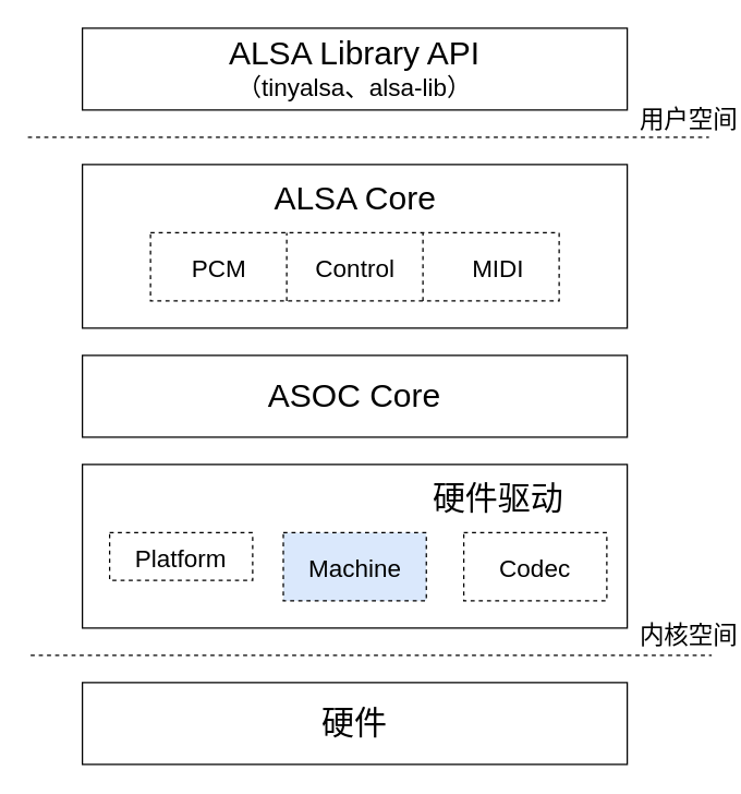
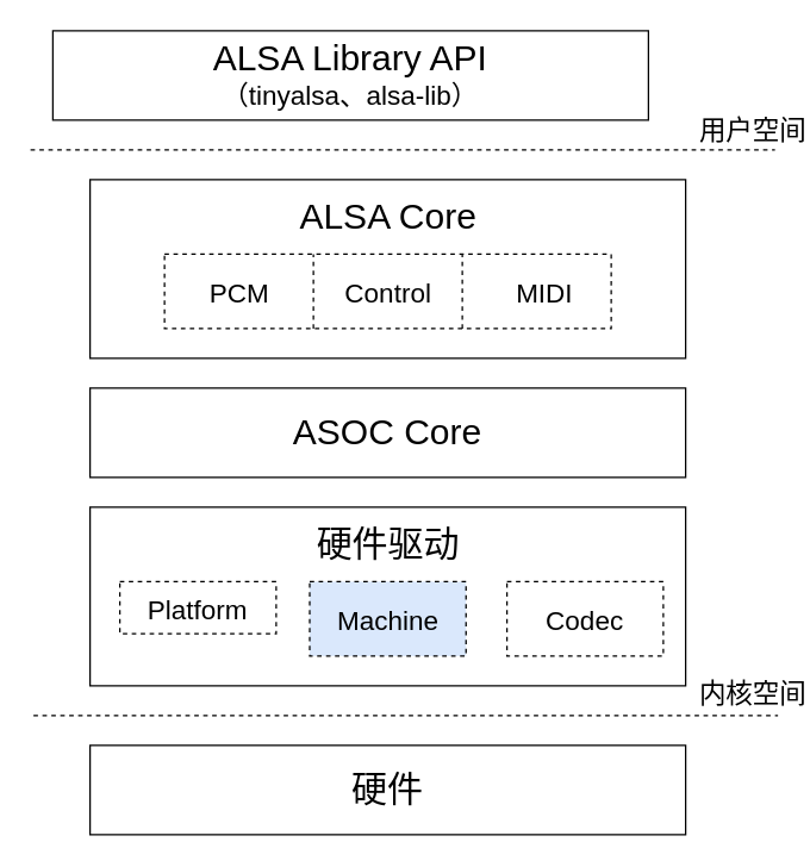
- <mxCell id="22" value="&lt;font&gt;&lt;span style=&quot;font-size: 24px&quot;&gt;ALSA Library API&lt;/span&gt;&lt;br&gt;&lt;font style=&quot;font-size: 18px&quot;&gt;（tinyalsa、alsa-lib）&lt;/font&gt;&lt;br&gt;&lt;/font&gt;" style="rounded=0;whiteSpace=wrap;html=1;" vertex="1" parent="1"><mxGeometry x="60" y="20" width="400" height="60" as="geometry" /></mxCell>
+ <mxCell id="22" value="&lt;font&gt;&lt;span style=&quot;font-size: 24px&quot;&gt;ALSA Library API&lt;/span&gt;&lt;br&gt;&lt;font style=&quot;font-size: 18px&quot;&gt;（tinyalsa、alsa-lib）&lt;/font&gt;&lt;br&gt;&lt;/font&gt;" style="rounded=0;whiteSpace=wrap;html=1;" vertex="1" parent="1"><mxGeometry x="35" y="20" width="400" height="60" as="geometry" /></mxCell>
- <mxCell id="8" value="硬件驱动" style="text;html=1;align=center;verticalAlign=middle;resizable=0;points=[];autosize=1;strokeColor=none;fillColor=none;fontSize=24;" vertex="1" parent="6"><mxGeometry x="250" y="10" width="110" height="30" as="geometry" /></mxCell>
+ <mxCell id="8" value="硬件驱动" style="text;html=1;align=center;verticalAlign=middle;resizable=0;points=[];autosize=1;strokeColor=none;fillColor=none;fontSize=24;" vertex="1" parent="6"><mxGeometry x="145" y="10" width="110" height="30" as="geometry" /></mxCell>
